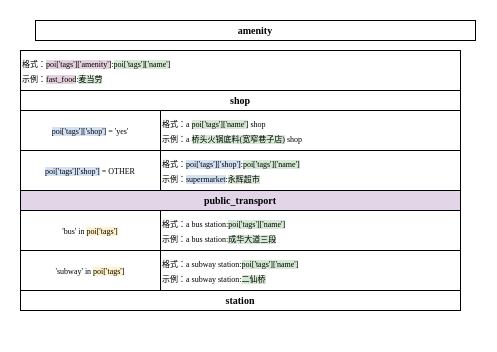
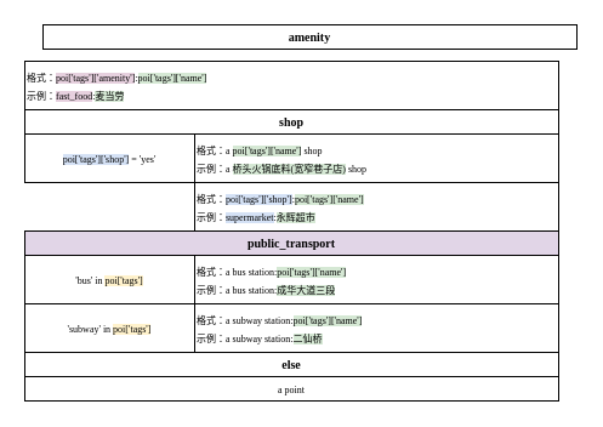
- <mxCell id="8" value="&lt;span style=&quot;font-family: &amp;quot;Maple Mono CN&amp;quot;; font-size: 8px; text-align: left; background-color: rgb(212, 225, 245);&quot;&gt;poi['tags']['shop']&lt;/span&gt;&lt;span style=&quot;font-family: &amp;quot;Maple Mono CN&amp;quot;; font-size: 8px; text-align: left;&quot;&gt; = OTHER&lt;/span&gt;" style="rounded=0;whiteSpace=wrap;html=1;" vertex="1" parent="1"><mxGeometry x="20" y="150" width="140" height="40" as="geometry" /></mxCell>
- <mxCell id="12" value="&lt;font style=&quot;font-size: 10px;&quot; face=&quot;Comic Sans MS&quot;&gt;&lt;b&gt;station&lt;/b&gt;&lt;/font&gt;" style="rounded=0;whiteSpace=wrap;html=1;align=center;" vertex="1" parent="1"><mxGeometry x="20" y="290" width="440" height="20" as="geometry" /></mxCell>
+ <mxCell id="12" value="&lt;font style=&quot;font-size: 10px;&quot; face=&quot;Comic Sans MS&quot;&gt;&lt;b&gt;else&lt;/b&gt;&lt;/font&gt;" style="rounded=0;whiteSpace=wrap;html=1;align=center;" vertex="1" parent="1"><mxGeometry x="20" y="290" width="440" height="20" as="geometry" /></mxCell>
+ <mxCell id="13" value="&lt;font face=&quot;Maple Mono CN&quot;&gt;&lt;span style=&quot;font-size: 8px;&quot;&gt;a point&lt;/span&gt;&lt;/font&gt;" style="rounded=0;whiteSpace=wrap;html=1;align=center;" vertex="1" parent="1"><mxGeometry x="20" y="310" width="440" height="20" as="geometry" /></mxCell>
